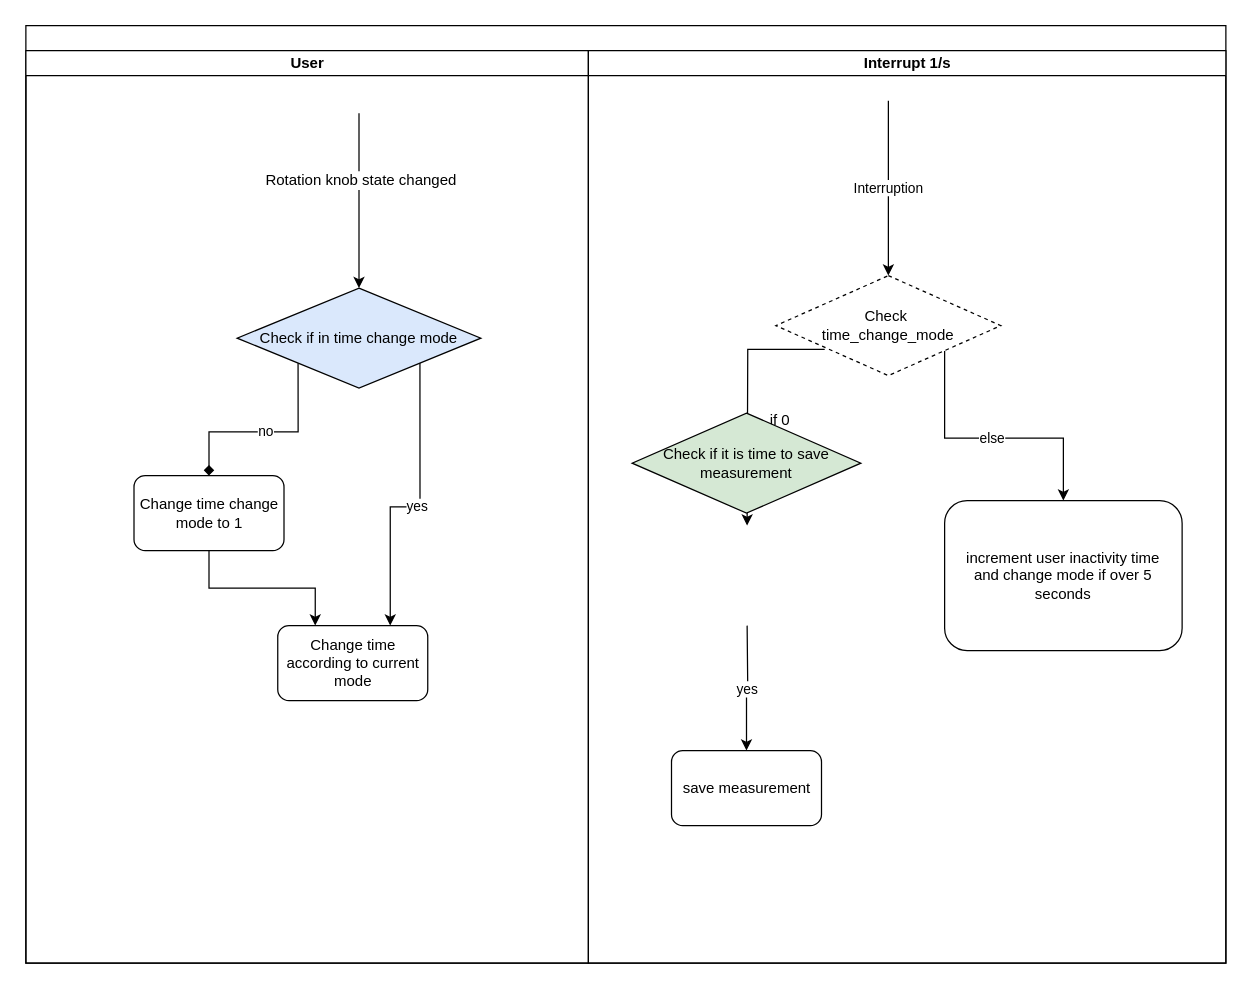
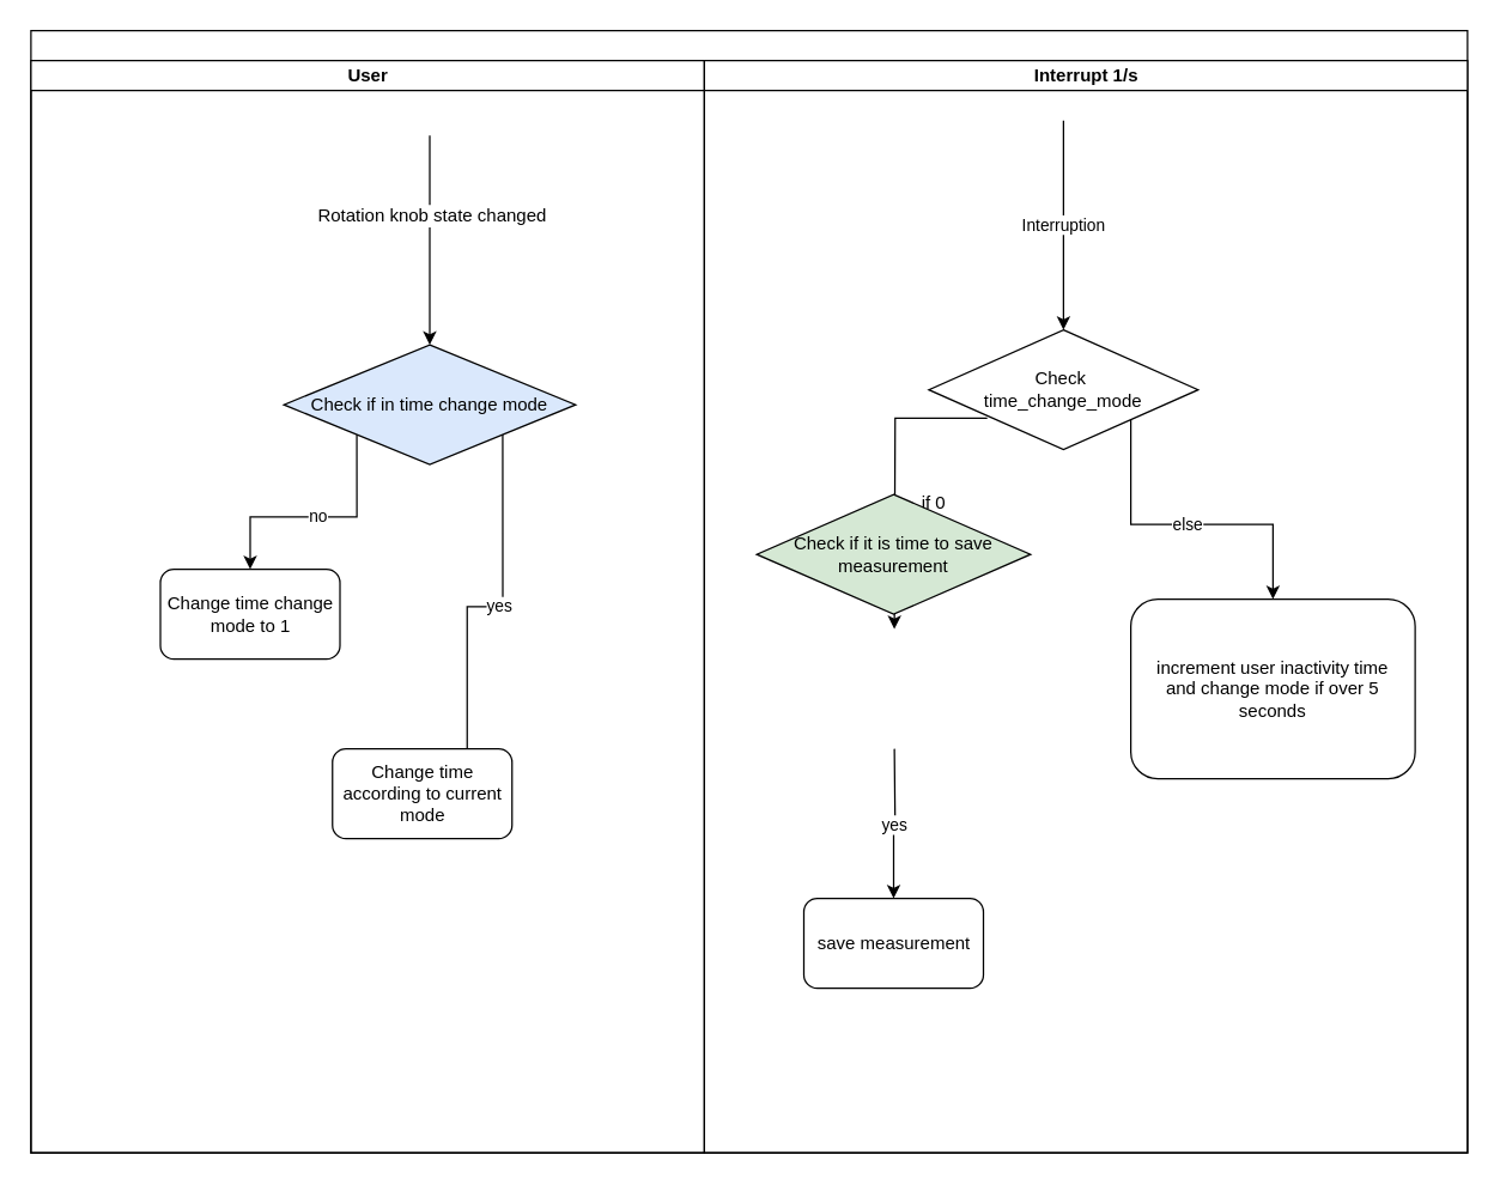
- <mxCell id="19" value="&lt;span&gt;Check&amp;nbsp;&lt;/span&gt;&lt;br&gt;&lt;span&gt;time_change_mode&lt;/span&gt;" style="rhombus;whiteSpace=wrap;html=1;dashed=1;" vertex="1" parent="12"><mxGeometry x="150" y="180" width="180" height="80" as="geometry" /></mxCell>
+ <mxCell id="19" value="&lt;span&gt;Check&amp;nbsp;&lt;/span&gt;&lt;br&gt;&lt;span&gt;time_change_mode&lt;/span&gt;" style="rhombus;whiteSpace=wrap;html=1;" vertex="1" parent="12"><mxGeometry x="150" y="180" width="180" height="80" as="geometry" /></mxCell>
- <mxCell id="4" value="no&lt;br&gt;" style="edgeStyle=orthogonalEdgeStyle;rounded=0;orthogonalLoop=1;jettySize=auto;html=1;exitX=0;exitY=1;exitDx=0;exitDy=0;entryX=0.5;entryY=0;entryDx=0;entryDy=0;endArrow=diamond;" edge="1" parent="3" source="6" target="8"><mxGeometry relative="1" as="geometry" /></mxCell>
+ <mxCell id="4" value="no&lt;br&gt;" style="edgeStyle=orthogonalEdgeStyle;rounded=0;orthogonalLoop=1;jettySize=auto;html=1;exitX=0;exitY=1;exitDx=0;exitDy=0;entryX=0.5;entryY=0;entryDx=0;entryDy=0;" edge="1" parent="3" source="6" target="8"><mxGeometry relative="1" as="geometry" /></mxCell>
- <mxCell id="7" style="edgeStyle=orthogonalEdgeStyle;rounded=0;orthogonalLoop=1;jettySize=auto;html=1;exitX=0.5;exitY=1;exitDx=0;exitDy=0;entryX=0.25;entryY=0;entryDx=0;entryDy=0;" edge="1" parent="3" source="8" target="9"><mxGeometry relative="1" as="geometry" /></mxCell>
- <mxCell id="5" value="yes" style="edgeStyle=orthogonalEdgeStyle;rounded=0;orthogonalLoop=1;jettySize=auto;html=1;exitX=1;exitY=1;exitDx=0;exitDy=0;entryX=0.75;entryY=0;entryDx=0;entryDy=0;" edge="1" parent="3" source="6" target="9"><mxGeometry relative="1" as="geometry" /></mxCell>
+ <mxCell id="5" value="yes" style="edgeStyle=orthogonalEdgeStyle;rounded=0;orthogonalLoop=1;jettySize=auto;html=1;exitX=1;exitY=1;exitDx=0;exitDy=0;entryX=0.75;entryY=0;entryDx=0;entryDy=0;endArrow=none;" edge="1" parent="3" source="6" target="9"><mxGeometry relative="1" as="geometry" /></mxCell>
